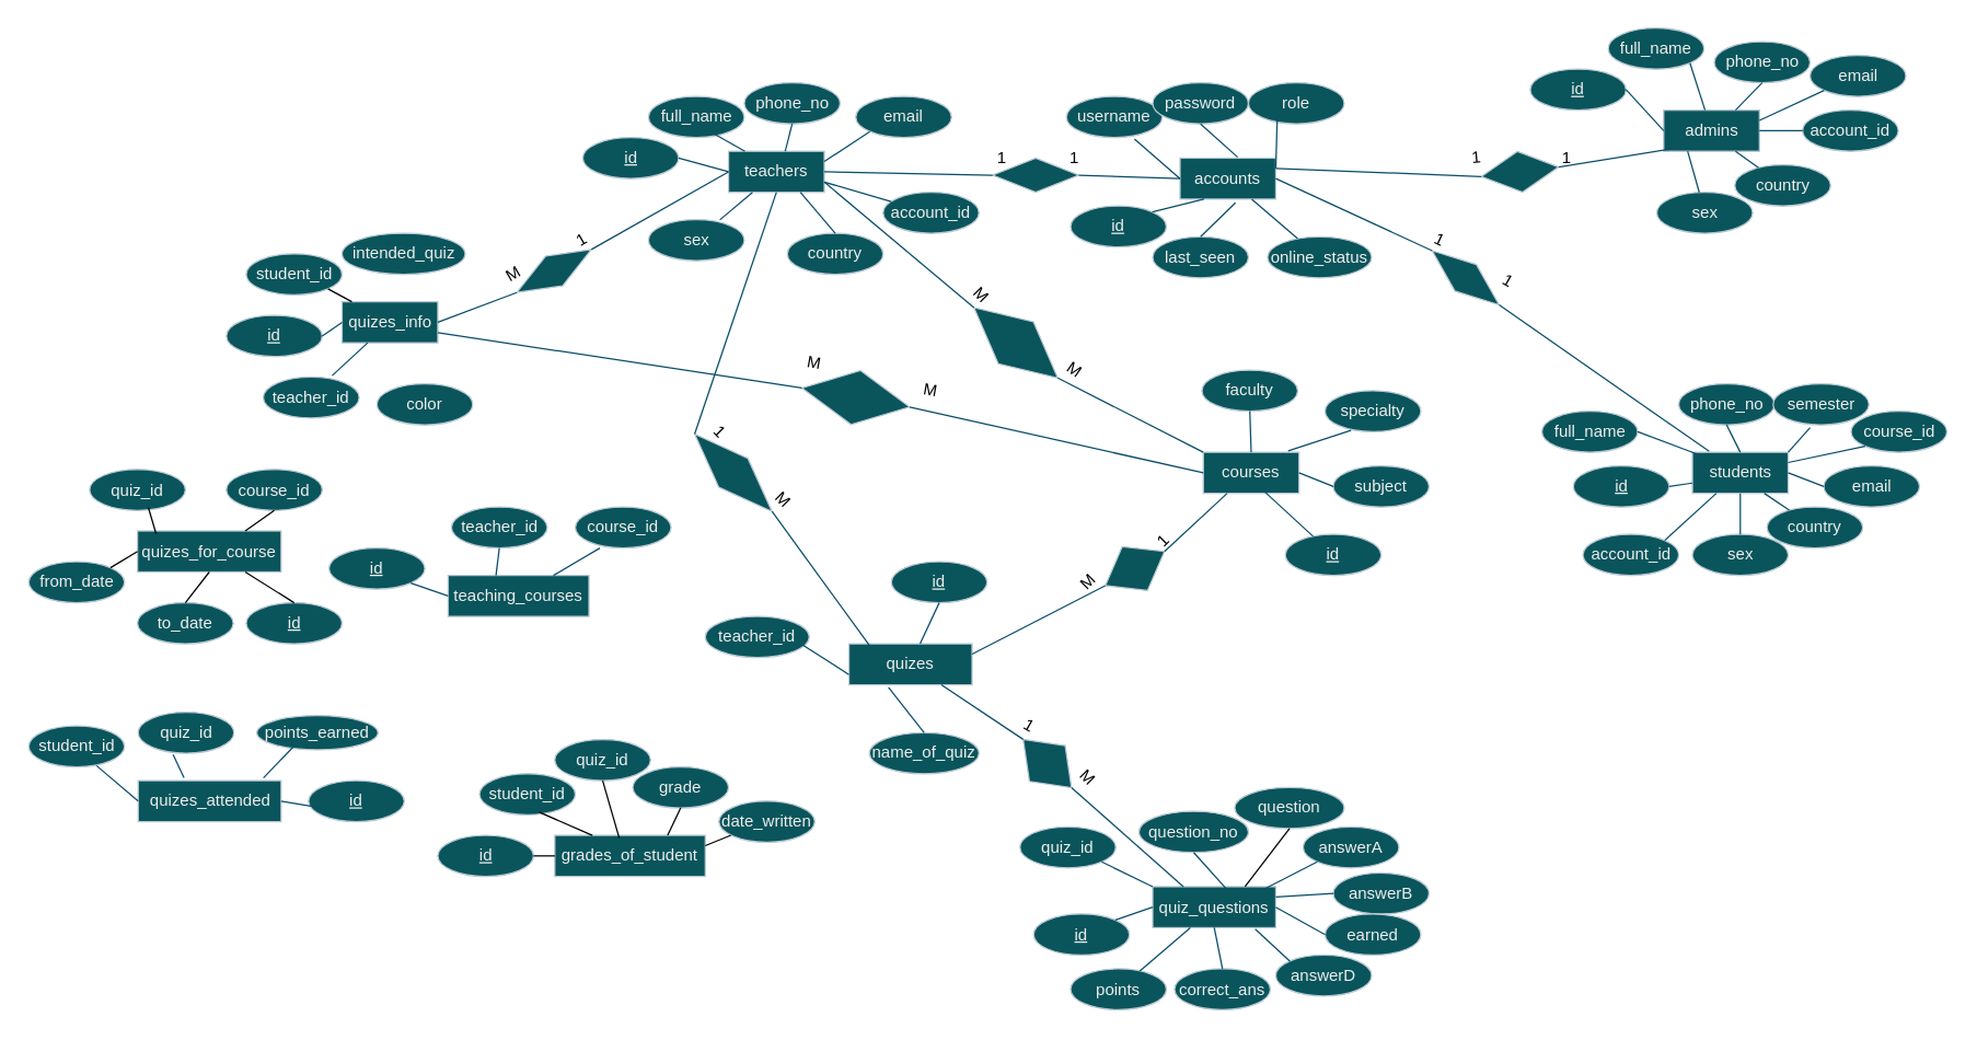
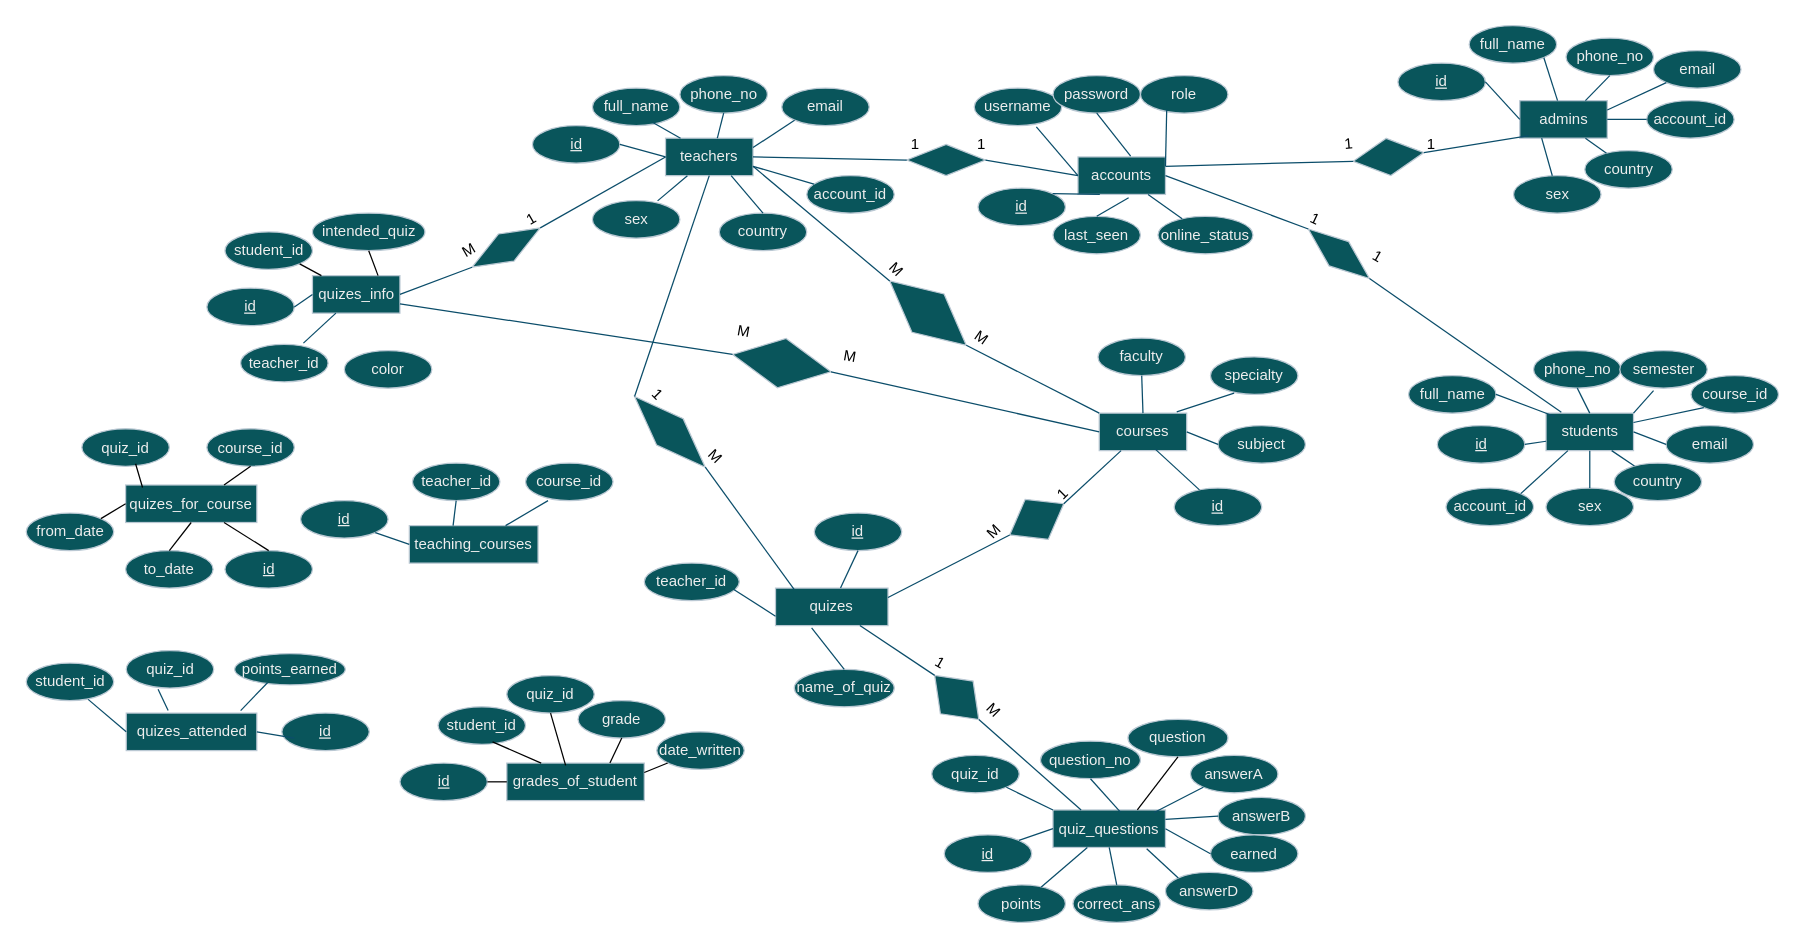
- <mxCell id="2" value="accounts" style="rounded=0;whiteSpace=wrap;html=1;labelBackgroundColor=none;fillColor=#09555B;strokeColor=#BAC8D3;fontColor=#EEEEEE;" parent="1" vertex="1"><mxGeometry x="862" y="115" width="70" height="30" as="geometry" /></mxCell>
+ <mxCell id="2" value="accounts" style="rounded=0;whiteSpace=wrap;html=1;labelBackgroundColor=none;fillColor=#09555B;strokeColor=#BAC8D3;fontColor=#EEEEEE;" parent="1" vertex="1"><mxGeometry x="862" y="125" width="70" height="30" as="geometry" /></mxCell>
+ <mxCell id="191" value="" style="endArrow=none;html=1;rounded=0;exitX=0.5;exitY=1;exitDx=0;exitDy=0;entryX=0.75;entryY=0;entryDx=0;entryDy=0;" edge="1" parent="1" source="188" target="53"><mxGeometry width="50" height="50" relative="1" as="geometry"><mxPoint x="405" y="450" as="sourcePoint" /><mxPoint x="455" y="400" as="targetPoint" /></mxGeometry></mxCell>
